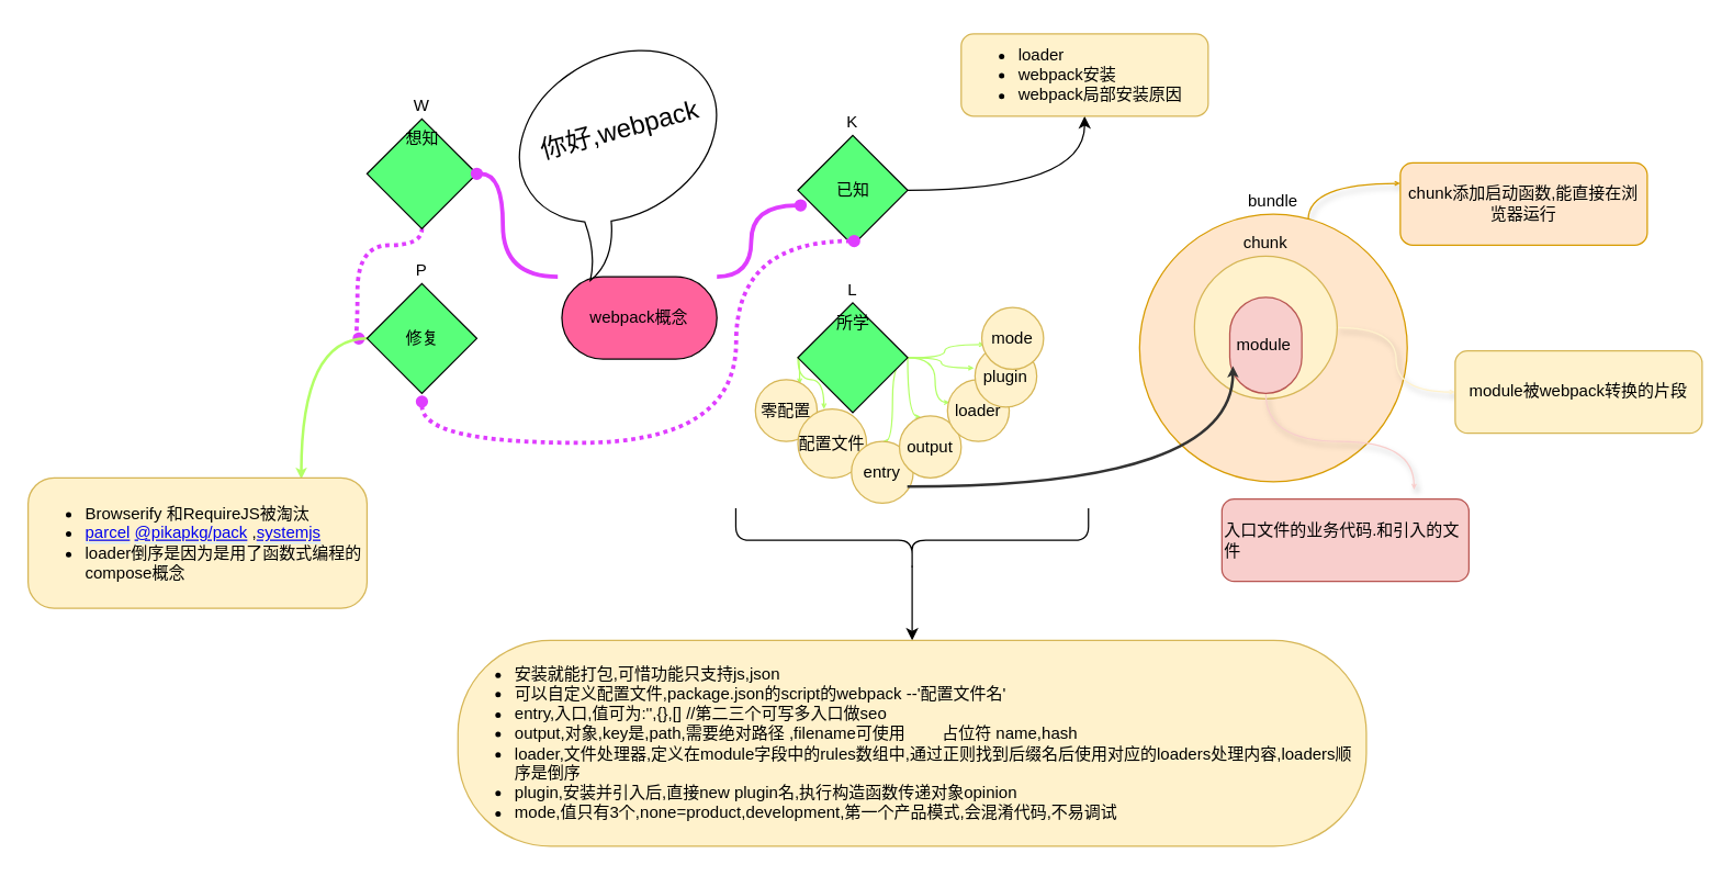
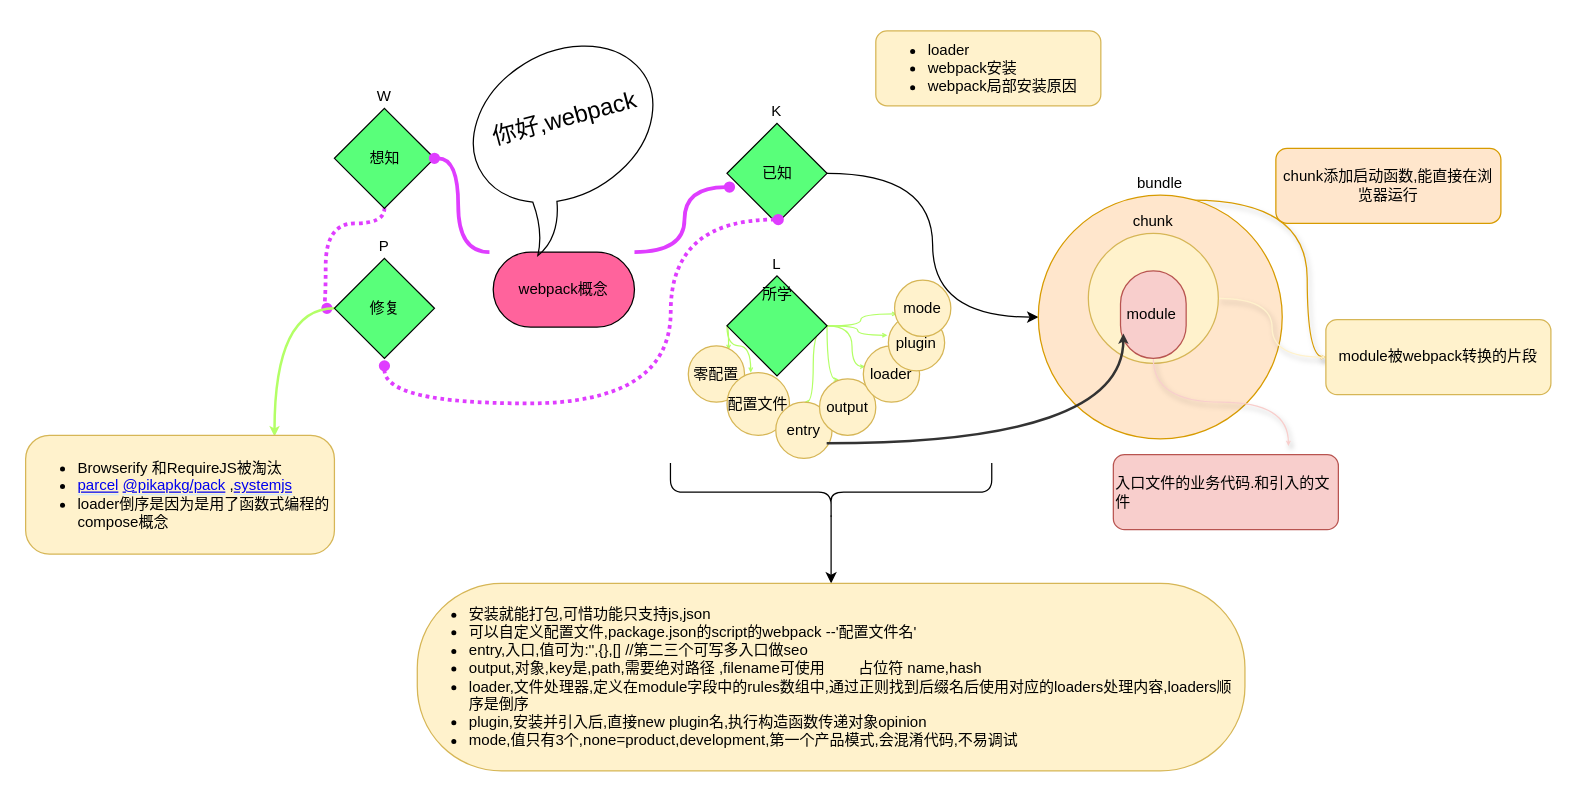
- <mxCell id="21" value="&lt;span&gt;想知&lt;/span&gt;" style="text;html=1;align=center;verticalAlign=middle;resizable=0;points=[];autosize=1;" vertex="1" parent="1"><mxGeometry x="289.996" y="88" width="34" height="18" as="geometry" /></mxCell>
+ <mxCell id="21" value="&lt;span&gt;想知&lt;/span&gt;" style="text;html=1;align=center;verticalAlign=middle;resizable=0;points=[];autosize=1;" vertex="1" parent="1"><mxGeometry x="289.996" y="113" width="34" height="18" as="geometry" /></mxCell>
- <mxCell id="3" style="edgeStyle=orthogonalEdgeStyle;rounded=0;orthogonalLoop=1;jettySize=auto;html=1;exitX=1;exitY=0.5;exitDx=0;exitDy=0;curved=1;" edge="1" parent="1" source="4" target="24"><mxGeometry relative="1" as="geometry" /></mxCell>
+ <mxCell id="3" style="edgeStyle=orthogonalEdgeStyle;rounded=0;orthogonalLoop=1;jettySize=auto;html=1;exitX=1;exitY=0.5;exitDx=0;exitDy=0;curved=1;" edge="1" parent="1" source="4" target="34"><mxGeometry relative="1" as="geometry" /></mxCell>
- <mxCell id="33" style="edgeStyle=orthogonalEdgeStyle;curved=1;rounded=0;orthogonalLoop=1;jettySize=auto;html=1;entryX=0;entryY=0.25;entryDx=0;entryDy=0;shadow=1;startSize=0;endArrow=open;endFill=0;endSize=2;strokeColor=#d79b00;sourcePerimeterSpacing=-12;exitX=0.63;exitY=0.02;exitDx=0;exitDy=0;exitPerimeter=0;fillColor=#ffe6cc;" edge="1" parent="1" source="34" target="44"><mxGeometry relative="1" as="geometry" /></mxCell>
+ <mxCell id="33" style="edgeStyle=orthogonalEdgeStyle;curved=1;rounded=0;orthogonalLoop=1;jettySize=auto;html=1;shadow=1;startSize=0;endArrow=open;endFill=0;endSize=2;strokeColor=#d79b00;sourcePerimeterSpacing=-12;exitX=0.63;exitY=0.02;exitDx=0;exitDy=0;exitPerimeter=0;fillColor=#ffe6cc;" edge="1" parent="1" source="34" target="43"><mxGeometry relative="1" as="geometry" /></mxCell>
- <mxCell id="2" value="webpack概念" style="rounded=1;whiteSpace=wrap;html=1;fillColor=#FF639C;arcSize=50;" vertex="1" parent="1"><mxGeometry x="408.996" y="197" width="113" height="60" as="geometry" /></mxCell>
+ <mxCell id="2" value="webpack概念" style="rounded=1;whiteSpace=wrap;html=1;fillColor=#FF639C;arcSize=50;" vertex="1" parent="1"><mxGeometry x="393.996" y="197" width="113" height="60" as="geometry" /></mxCell>
